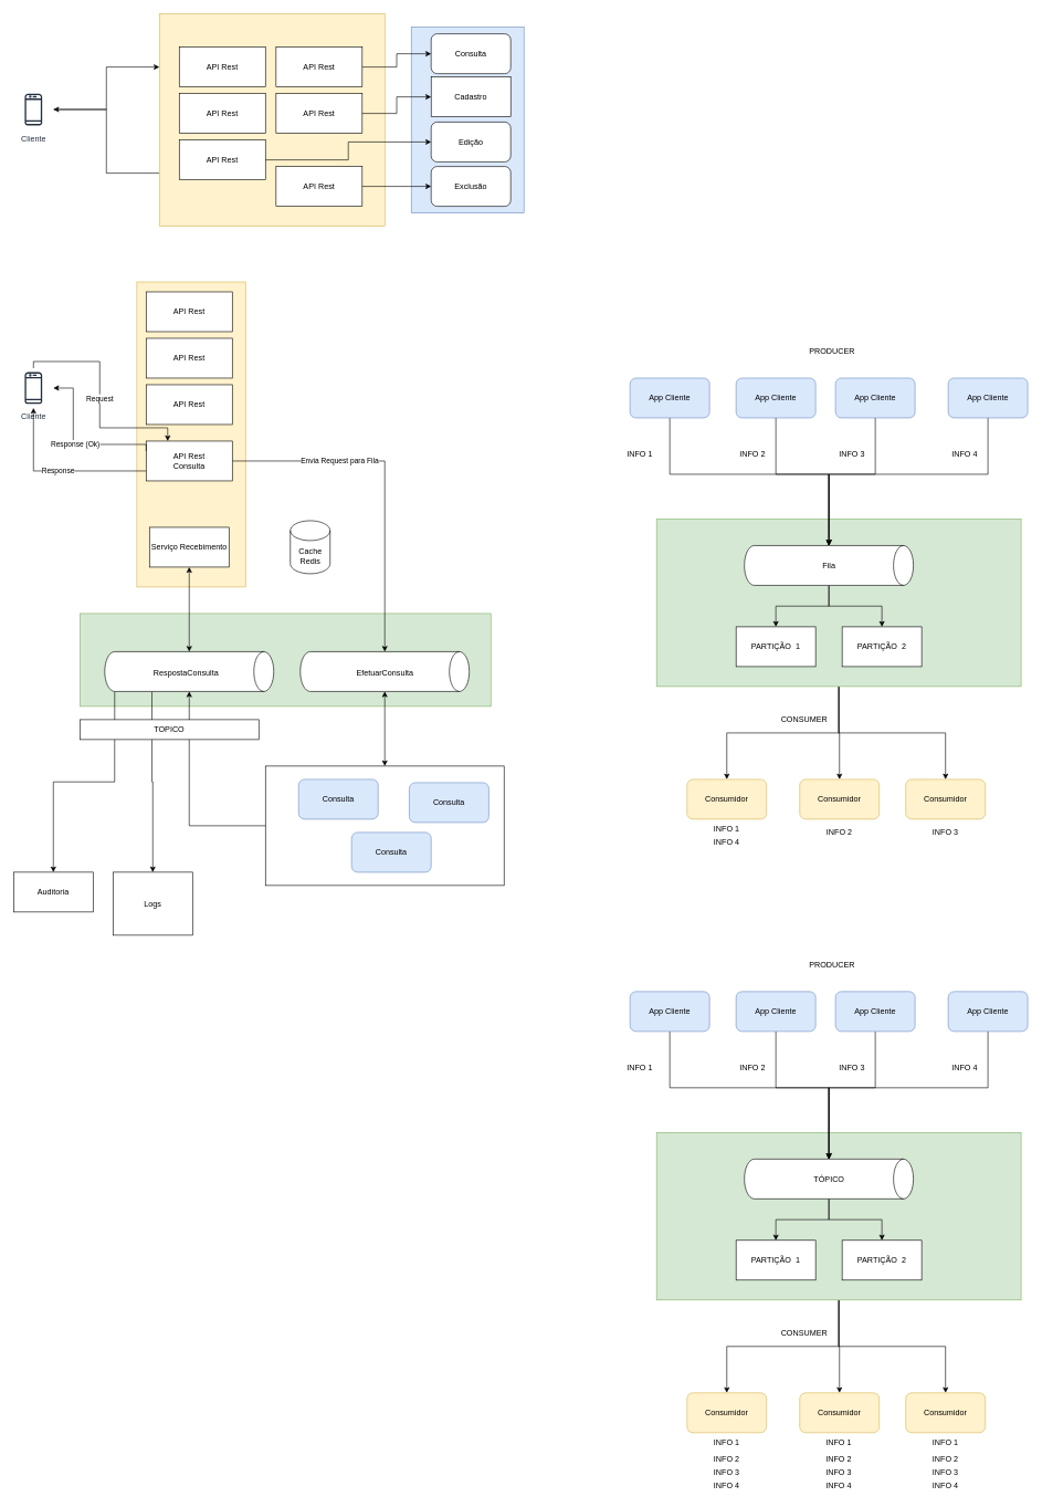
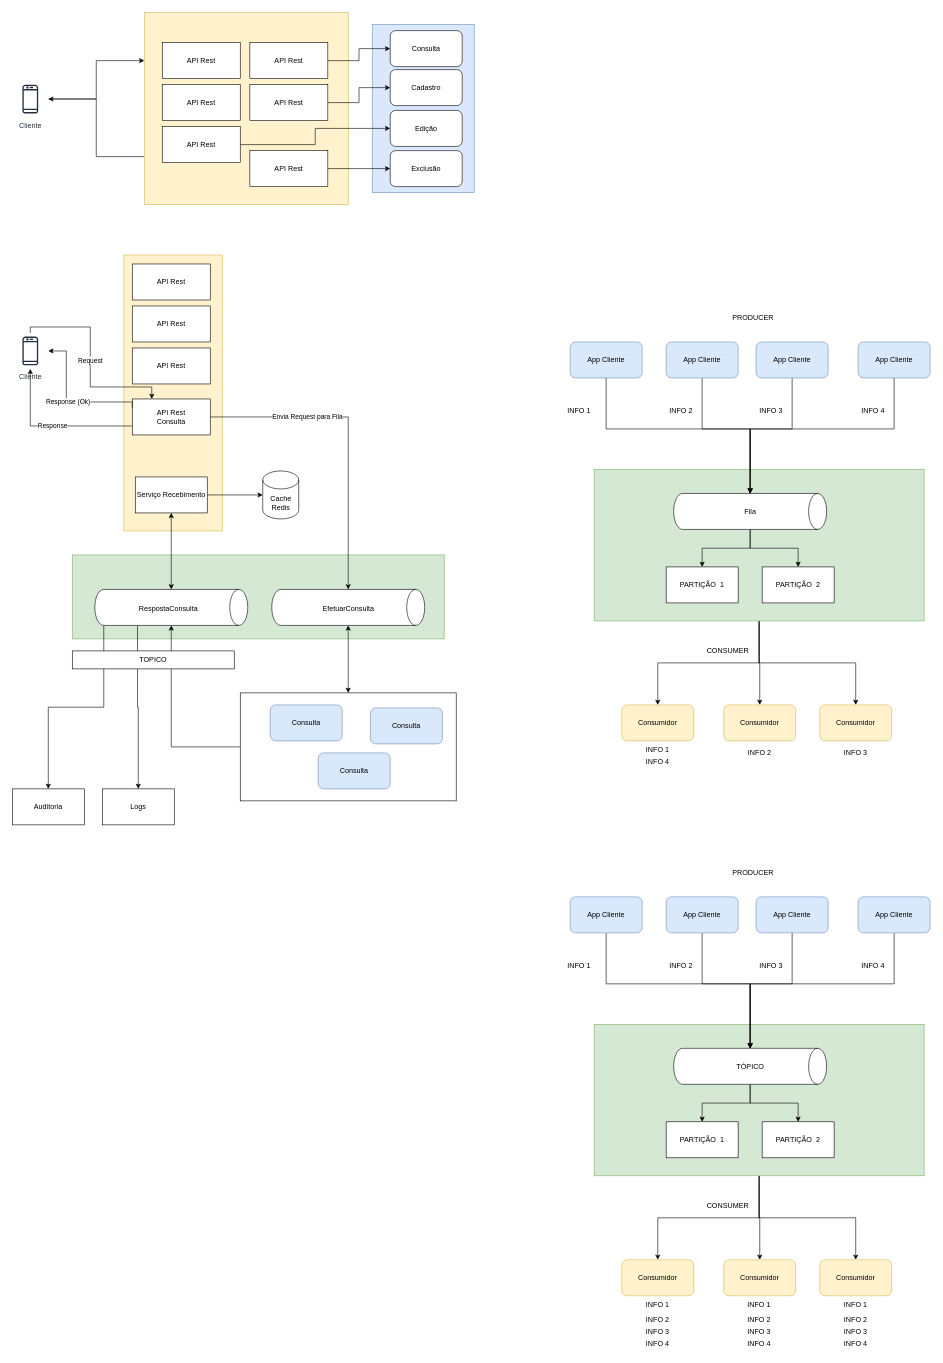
- <mxCell id="24" value="Cadastro" style="whiteSpace=wrap;html=1;rounded=0;" vertex="1" parent="1"><mxGeometry x="650" y="115" width="120" height="60" as="geometry" /></mxCell>
+ <mxCell id="24" value="Cadastro" style="rounded=1;whiteSpace=wrap;html=1;" vertex="1" parent="1"><mxGeometry x="650" y="115" width="120" height="60" as="geometry" /></mxCell>
+ <mxCell id="46" style="edgeStyle=orthogonalEdgeStyle;rounded=0;orthogonalLoop=1;jettySize=auto;html=1;startArrow=none;startFill=0;" edge="1" parent="1" source="47" target="49"><mxGeometry relative="1" as="geometry" /></mxCell>
- <mxCell id="52" value="Logs" style="rounded=0;whiteSpace=wrap;html=1;" vertex="1" parent="1"><mxGeometry x="170" y="1314" width="120" height="95" as="geometry" /></mxCell>
+ <mxCell id="52" value="Logs" style="rounded=0;whiteSpace=wrap;html=1;" vertex="1" parent="1"><mxGeometry x="170" y="1314" width="120" height="60" as="geometry" /></mxCell>
